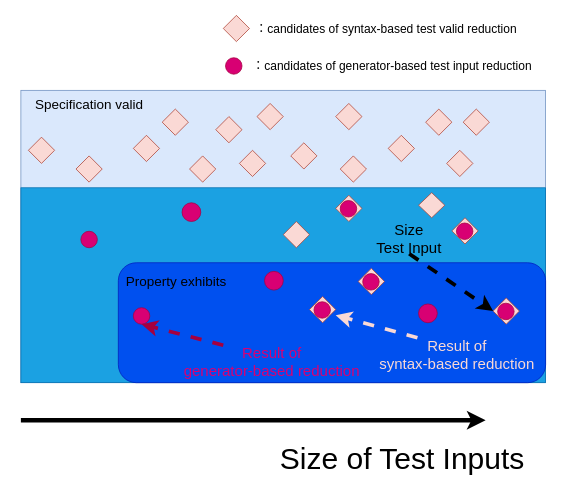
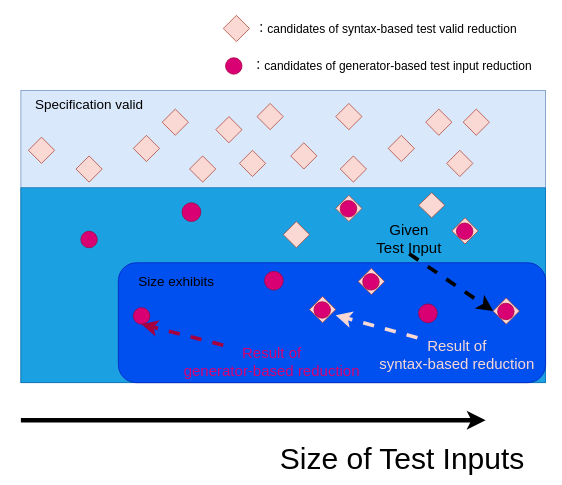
- <mxCell id="47" value="&lt;font style=&quot;font-size: 20px;&quot;&gt;Size&lt;br&gt;Test Input&lt;/font&gt;" style="text;html=1;strokeColor=none;fillColor=none;align=center;verticalAlign=middle;whiteSpace=wrap;rounded=0;" vertex="1" parent="1"><mxGeometry x="495" y="295" width="100" height="43" as="geometry" /></mxCell>
+ <mxCell id="47" value="&lt;font style=&quot;font-size: 20px;&quot;&gt;Given&lt;br&gt;Test Input&lt;/font&gt;" style="text;html=1;strokeColor=none;fillColor=none;align=center;verticalAlign=middle;whiteSpace=wrap;rounded=0;" vertex="1" parent="1"><mxGeometry x="495" y="295" width="100" height="43" as="geometry" /></mxCell>
- <mxCell id="17" value="&lt;span style=&quot;font-size: 18px;&quot;&gt;Property exhibits&lt;/span&gt;" style="text;html=1;strokeColor=none;fillColor=none;align=center;verticalAlign=middle;whiteSpace=wrap;rounded=0;" parent="1" vertex="1"><mxGeometry x="137" y="350" width="195" height="50" as="geometry" /></mxCell>
+ <mxCell id="17" value="&lt;span style=&quot;font-size: 18px;&quot;&gt;Size exhibits&lt;/span&gt;" style="text;html=1;strokeColor=none;fillColor=none;align=center;verticalAlign=middle;whiteSpace=wrap;rounded=0;" parent="1" vertex="1"><mxGeometry x="137" y="350" width="195" height="50" as="geometry" /></mxCell>
